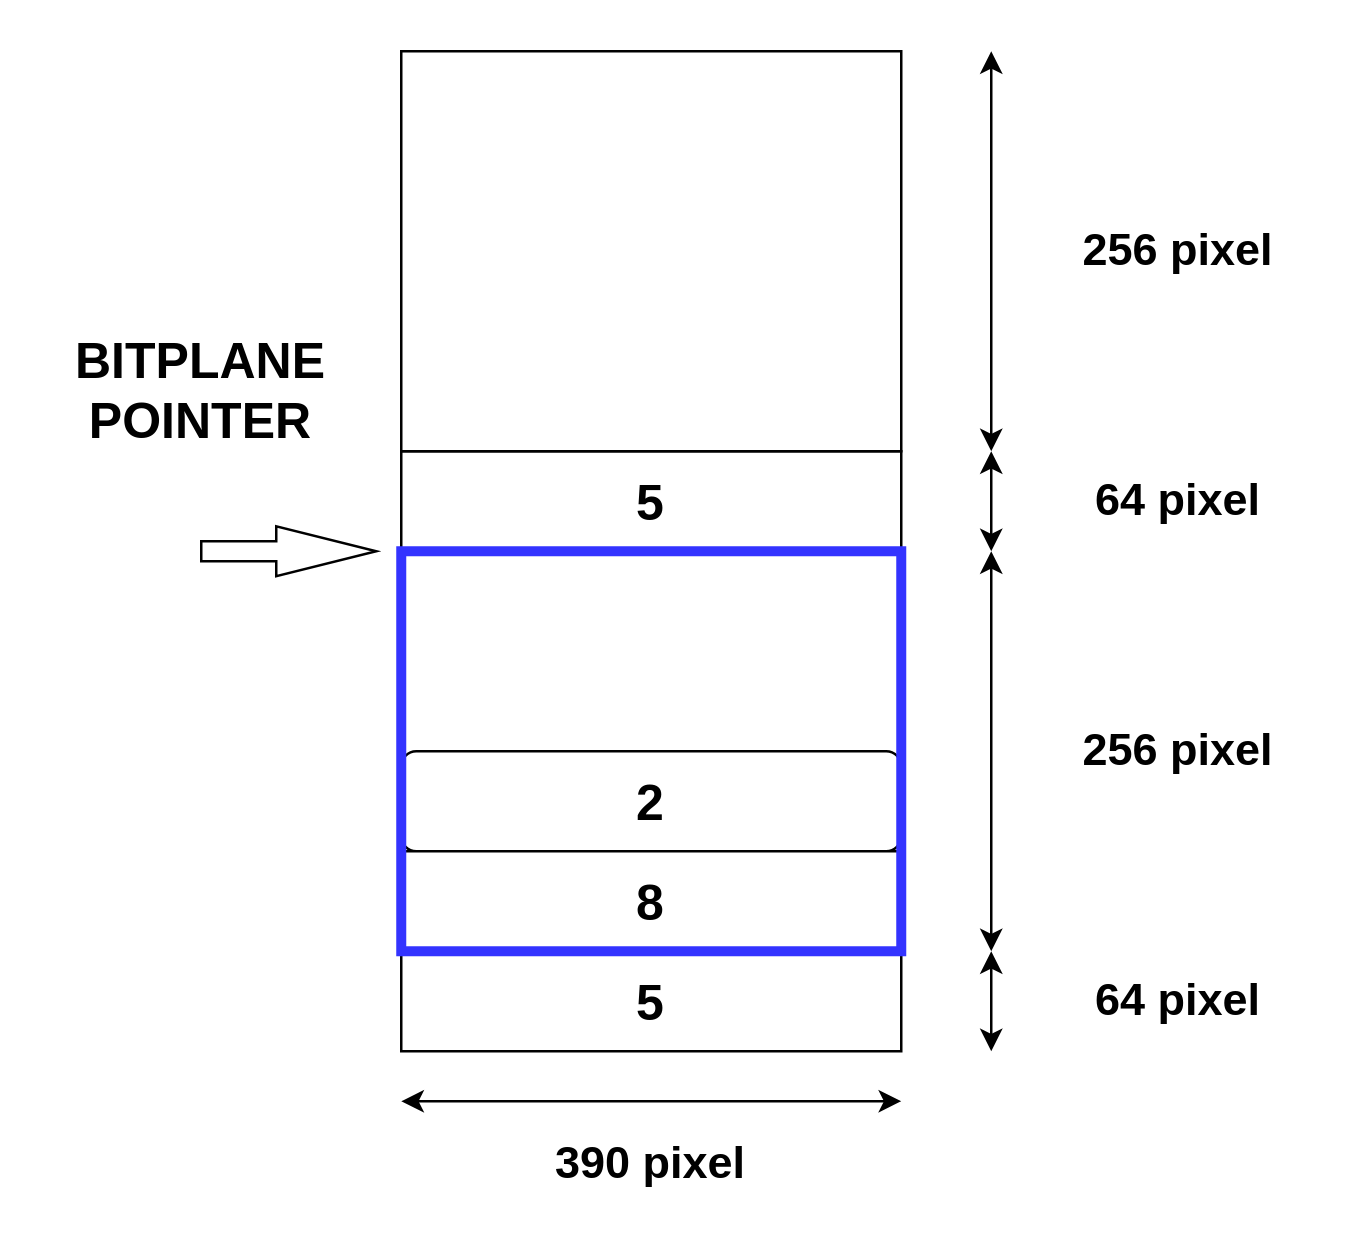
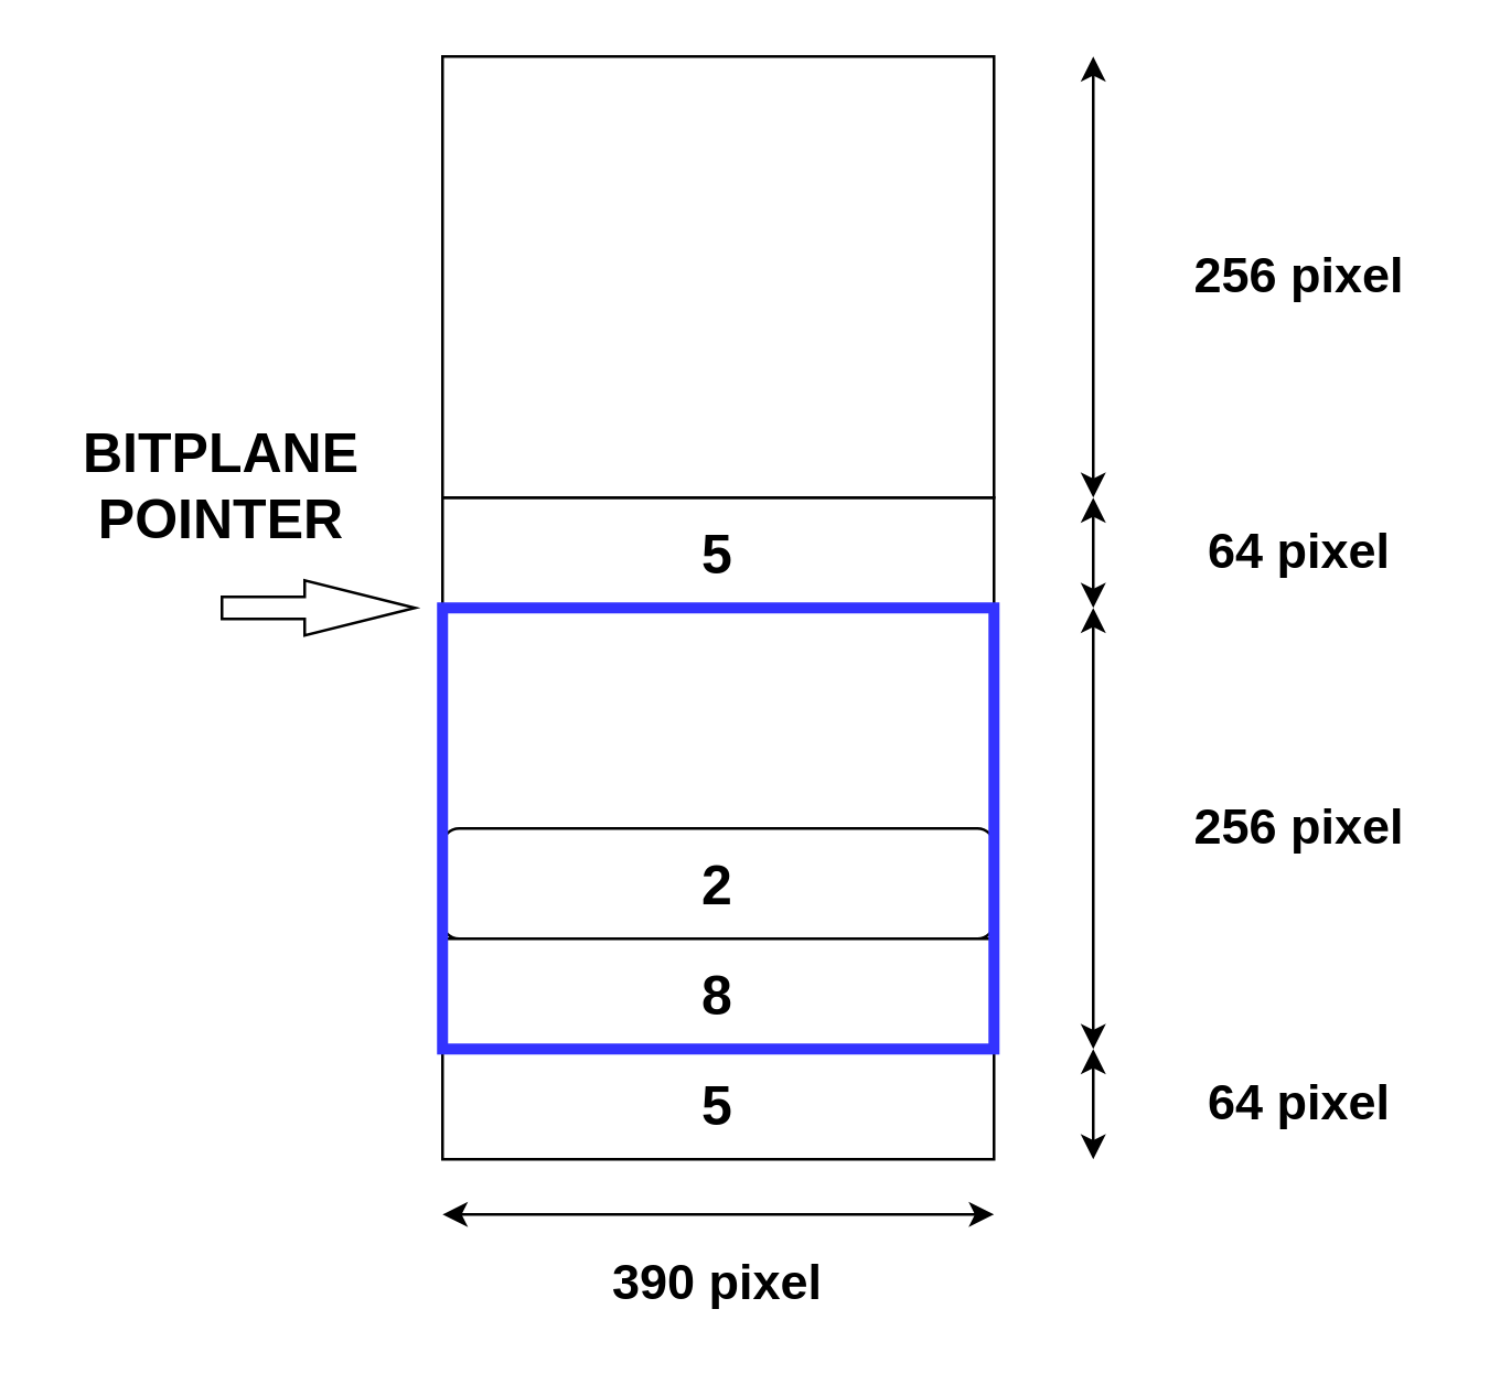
- <mxCell id="9" value="&lt;font style=&quot;font-size: 20px;&quot;&gt;&lt;b&gt;BITPLANE POINTER&lt;/b&gt;&lt;/font&gt;" style="text;html=1;align=center;verticalAlign=middle;whiteSpace=wrap;rounded=0;" vertex="1" parent="1"><mxGeometry x="20" y="140" width="120" height="30" as="geometry" /></mxCell>
+ <mxCell id="9" value="&lt;font style=&quot;font-size: 20px;&quot;&gt;&lt;b&gt;BITPLANE POINTER&lt;/b&gt;&lt;/font&gt;" style="text;html=1;align=center;verticalAlign=middle;whiteSpace=wrap;rounded=0;" vertex="1" parent="1"><mxGeometry x="20" y="160" width="120" height="30" as="geometry" /></mxCell>
